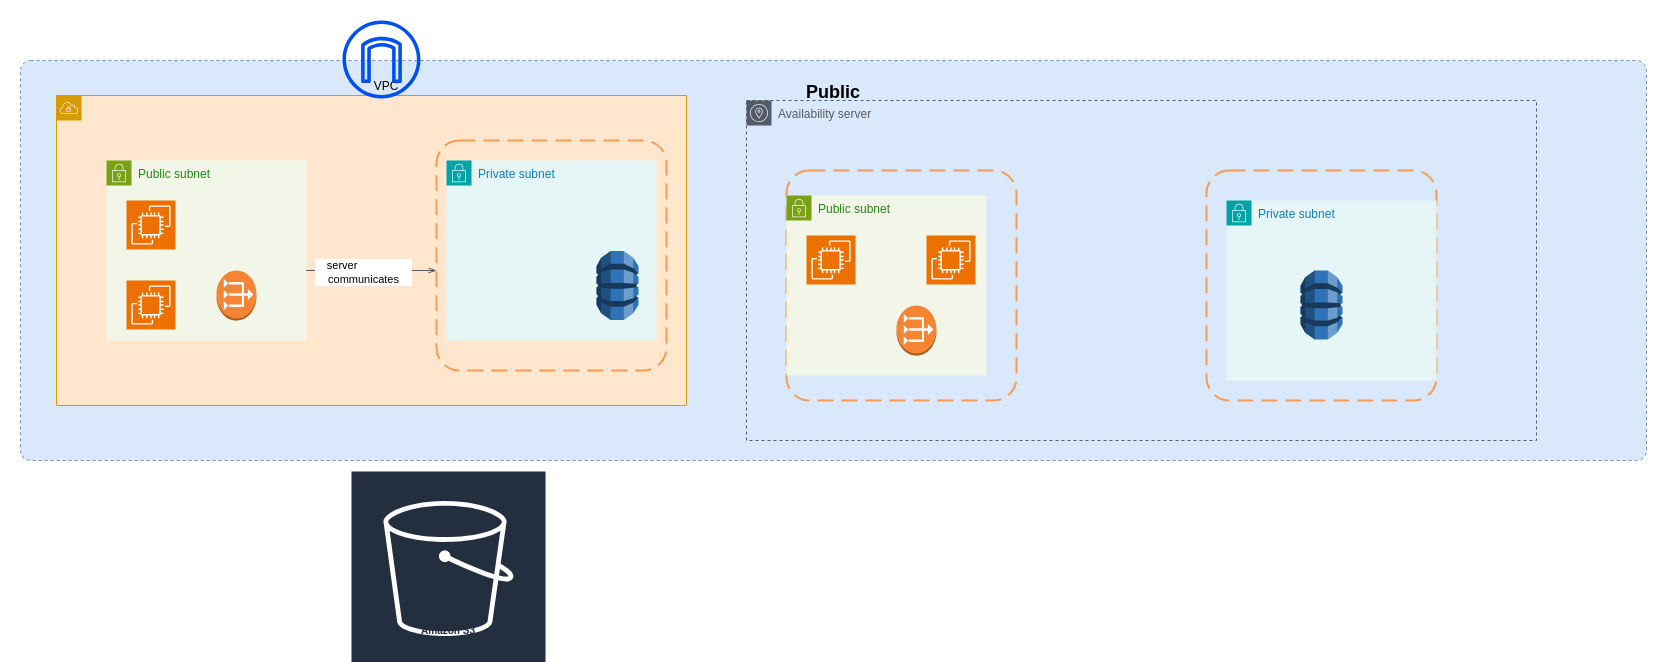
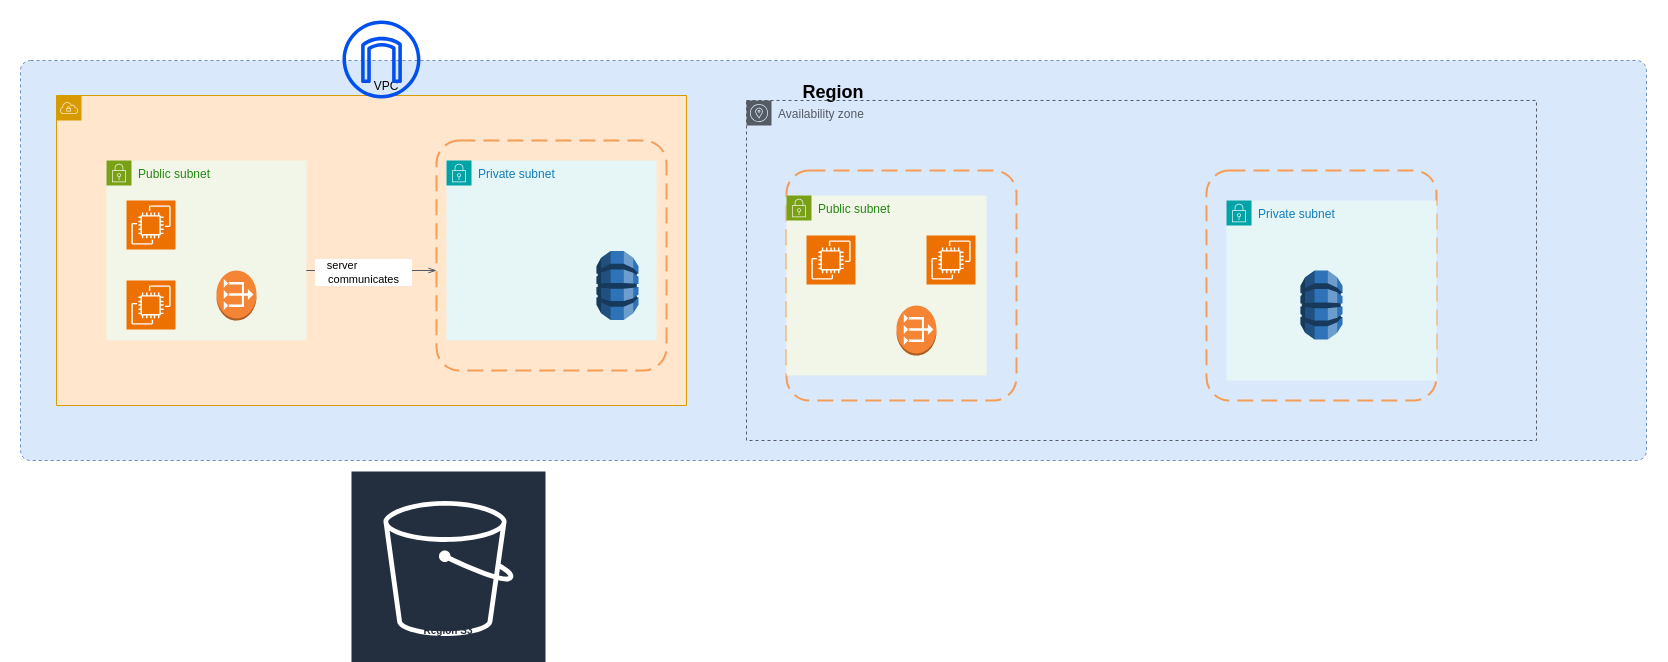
- <mxCell id="2" value="&lt;h2&gt;Public&lt;/h2&gt;" style="html=1;align=center;verticalAlign=top;rounded=1;absoluteArcSize=1;arcSize=20;dashed=1;whiteSpace=wrap;fillColor=#dae8fc;strokeColor=#6c8ebf;" parent="1" vertex="1"><mxGeometry x="20" y="60" width="1626" height="400" as="geometry" /></mxCell>
+ <mxCell id="2" value="&lt;h2&gt;Region&lt;/h2&gt;" style="html=1;align=center;verticalAlign=top;rounded=1;absoluteArcSize=1;arcSize=20;dashed=1;whiteSpace=wrap;fillColor=#dae8fc;strokeColor=#6c8ebf;" parent="1" vertex="1"><mxGeometry x="20" y="60" width="1626" height="400" as="geometry" /></mxCell>
- <mxCell id="11" value="Availability server" style="sketch=0;outlineConnect=0;gradientColor=none;html=1;whiteSpace=wrap;fontSize=12;fontStyle=0;shape=mxgraph.aws4.group;grIcon=mxgraph.aws4.group_availability_zone;strokeColor=#545B64;fillColor=none;verticalAlign=top;align=left;spacingLeft=30;fontColor=#545B64;dashed=1;" parent="1" vertex="1"><mxGeometry x="746" y="100" width="790" height="340" as="geometry" /></mxCell>
+ <mxCell id="11" value="Availability zone" style="sketch=0;outlineConnect=0;gradientColor=none;html=1;whiteSpace=wrap;fontSize=12;fontStyle=0;shape=mxgraph.aws4.group;grIcon=mxgraph.aws4.group_availability_zone;strokeColor=#545B64;fillColor=none;verticalAlign=top;align=left;spacingLeft=30;fontColor=#545B64;dashed=1;" parent="1" vertex="1"><mxGeometry x="746" y="100" width="790" height="340" as="geometry" /></mxCell>
- <mxCell id="23" value="Amazon S3" style="sketch=0;outlineConnect=0;fontColor=#232F3E;gradientColor=none;strokeColor=#ffffff;fillColor=#232F3E;dashed=0;verticalLabelPosition=middle;verticalAlign=bottom;align=center;html=1;whiteSpace=wrap;fontSize=10;fontStyle=1;spacing=3;shape=mxgraph.aws4.productIcon;prIcon=mxgraph.aws4.s3;" parent="1" vertex="1"><mxGeometry x="350" y="470" width="196" height="170" as="geometry" /></mxCell>
+ <mxCell id="23" value="Region S3" style="sketch=0;outlineConnect=0;fontColor=#232F3E;gradientColor=none;strokeColor=#ffffff;fillColor=#232F3E;dashed=0;verticalLabelPosition=middle;verticalAlign=bottom;align=center;html=1;whiteSpace=wrap;fontSize=10;fontStyle=1;spacing=3;shape=mxgraph.aws4.productIcon;prIcon=mxgraph.aws4.s3;" parent="1" vertex="1"><mxGeometry x="350" y="470" width="196" height="170" as="geometry" /></mxCell>
